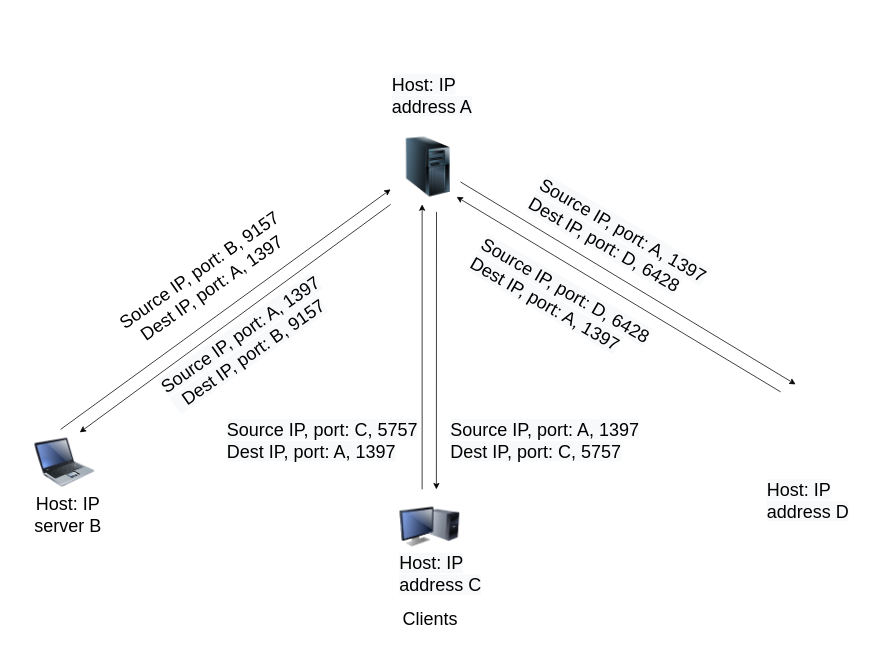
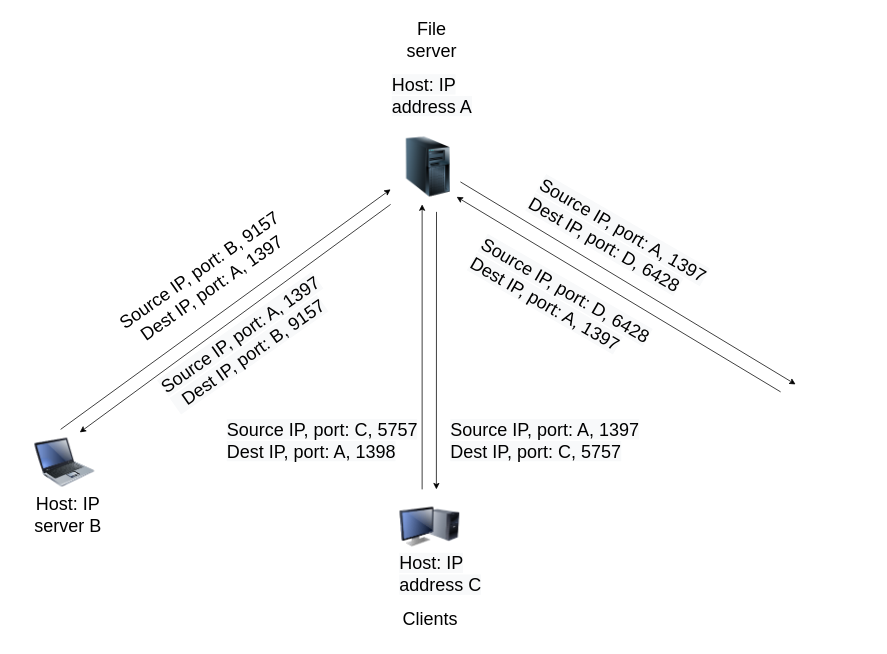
+ <mxCell id="4" value="&lt;font style=&quot;font-size: 24px;&quot;&gt;File&lt;br&gt;server&lt;/font&gt;" style="text;html=1;strokeColor=none;fillColor=none;align=center;verticalAlign=middle;whiteSpace=wrap;rounded=0;" vertex="1" parent="1"><mxGeometry x="530" y="20" width="90" height="65" as="geometry" /></mxCell>
- <mxCell id="16" value="&lt;span style=&quot;color: rgb(0, 0, 0); font-family: Helvetica; font-size: 24px; font-style: normal; font-variant-ligatures: normal; font-variant-caps: normal; font-weight: 400; letter-spacing: normal; orphans: 2; text-align: center; text-indent: 0px; text-transform: none; widows: 2; word-spacing: 0px; -webkit-text-stroke-width: 0px; background-color: rgb(248, 249, 250); text-decoration-thickness: initial; text-decoration-style: initial; text-decoration-color: initial; float: none; display: inline !important;&quot;&gt;Source IP, port: C, 5757&lt;/span&gt;&lt;br style=&quot;color: rgb(0, 0, 0); font-family: Helvetica; font-size: 24px; font-style: normal; font-variant-ligatures: normal; font-variant-caps: normal; font-weight: 400; letter-spacing: normal; orphans: 2; text-align: center; text-indent: 0px; text-transform: none; widows: 2; word-spacing: 0px; -webkit-text-stroke-width: 0px; background-color: rgb(248, 249, 250); text-decoration-thickness: initial; text-decoration-style: initial; text-decoration-color: initial;&quot;&gt;&lt;span style=&quot;color: rgb(0, 0, 0); font-family: Helvetica; font-size: 24px; font-style: normal; font-variant-ligatures: normal; font-variant-caps: normal; font-weight: 400; letter-spacing: normal; orphans: 2; text-align: center; text-indent: 0px; text-transform: none; widows: 2; word-spacing: 0px; -webkit-text-stroke-width: 0px; background-color: rgb(248, 249, 250); text-decoration-thickness: initial; text-decoration-style: initial; text-decoration-color: initial; float: none; display: inline !important;&quot;&gt;Dest IP, port: A, 1397&lt;/span&gt;" style="text;whiteSpace=wrap;html=1;fontSize=24;" vertex="1" parent="1"><mxGeometry x="300" y="552" width="290" height="80" as="geometry" /></mxCell>
+ <mxCell id="16" value="&lt;span style=&quot;color: rgb(0, 0, 0); font-family: Helvetica; font-size: 24px; font-style: normal; font-variant-ligatures: normal; font-variant-caps: normal; font-weight: 400; letter-spacing: normal; orphans: 2; text-align: center; text-indent: 0px; text-transform: none; widows: 2; word-spacing: 0px; -webkit-text-stroke-width: 0px; background-color: rgb(248, 249, 250); text-decoration-thickness: initial; text-decoration-style: initial; text-decoration-color: initial; float: none; display: inline !important;&quot;&gt;Source IP, port: C, 5757&lt;/span&gt;&lt;br style=&quot;color: rgb(0, 0, 0); font-family: Helvetica; font-size: 24px; font-style: normal; font-variant-ligatures: normal; font-variant-caps: normal; font-weight: 400; letter-spacing: normal; orphans: 2; text-align: center; text-indent: 0px; text-transform: none; widows: 2; word-spacing: 0px; -webkit-text-stroke-width: 0px; background-color: rgb(248, 249, 250); text-decoration-thickness: initial; text-decoration-style: initial; text-decoration-color: initial;&quot;&gt;&lt;span style=&quot;color: rgb(0, 0, 0); font-family: Helvetica; font-size: 24px; font-style: normal; font-variant-ligatures: normal; font-variant-caps: normal; font-weight: 400; letter-spacing: normal; orphans: 2; text-align: center; text-indent: 0px; text-transform: none; widows: 2; word-spacing: 0px; -webkit-text-stroke-width: 0px; background-color: rgb(248, 249, 250); text-decoration-thickness: initial; text-decoration-style: initial; text-decoration-color: initial; float: none; display: inline !important;&quot;&gt;Dest IP, port: A, 1398&lt;/span&gt;" style="text;whiteSpace=wrap;html=1;fontSize=24;" vertex="1" parent="1"><mxGeometry x="300" y="552" width="290" height="80" as="geometry" /></mxCell>
- <mxCell id="13" value="&lt;span style=&quot;color: rgb(0, 0, 0); font-family: Helvetica; font-size: 24px; font-style: normal; font-variant-ligatures: normal; font-variant-caps: normal; font-weight: 400; letter-spacing: normal; orphans: 2; text-align: center; text-indent: 0px; text-transform: none; widows: 2; word-spacing: 0px; -webkit-text-stroke-width: 0px; background-color: rgb(248, 249, 250); text-decoration-thickness: initial; text-decoration-style: initial; text-decoration-color: initial; float: none; display: inline !important;&quot;&gt;Host: IP&lt;/span&gt;&lt;br style=&quot;color: rgb(0, 0, 0); font-family: Helvetica; font-size: 24px; font-style: normal; font-variant-ligatures: normal; font-variant-caps: normal; font-weight: 400; letter-spacing: normal; orphans: 2; text-align: center; text-indent: 0px; text-transform: none; widows: 2; word-spacing: 0px; -webkit-text-stroke-width: 0px; background-color: rgb(248, 249, 250); text-decoration-thickness: initial; text-decoration-style: initial; text-decoration-color: initial;&quot;&gt;&lt;span style=&quot;color: rgb(0, 0, 0); font-family: Helvetica; font-size: 24px; font-style: normal; font-variant-ligatures: normal; font-variant-caps: normal; font-weight: 400; letter-spacing: normal; orphans: 2; text-align: center; text-indent: 0px; text-transform: none; widows: 2; word-spacing: 0px; -webkit-text-stroke-width: 0px; background-color: rgb(248, 249, 250); text-decoration-thickness: initial; text-decoration-style: initial; text-decoration-color: initial; float: none; display: inline !important;&quot;&gt;address D&lt;/span&gt;" style="text;whiteSpace=wrap;html=1;fontSize=24;" vertex="1" parent="1"><mxGeometry x="1020" y="632" width="140" height="80" as="geometry" /></mxCell>
